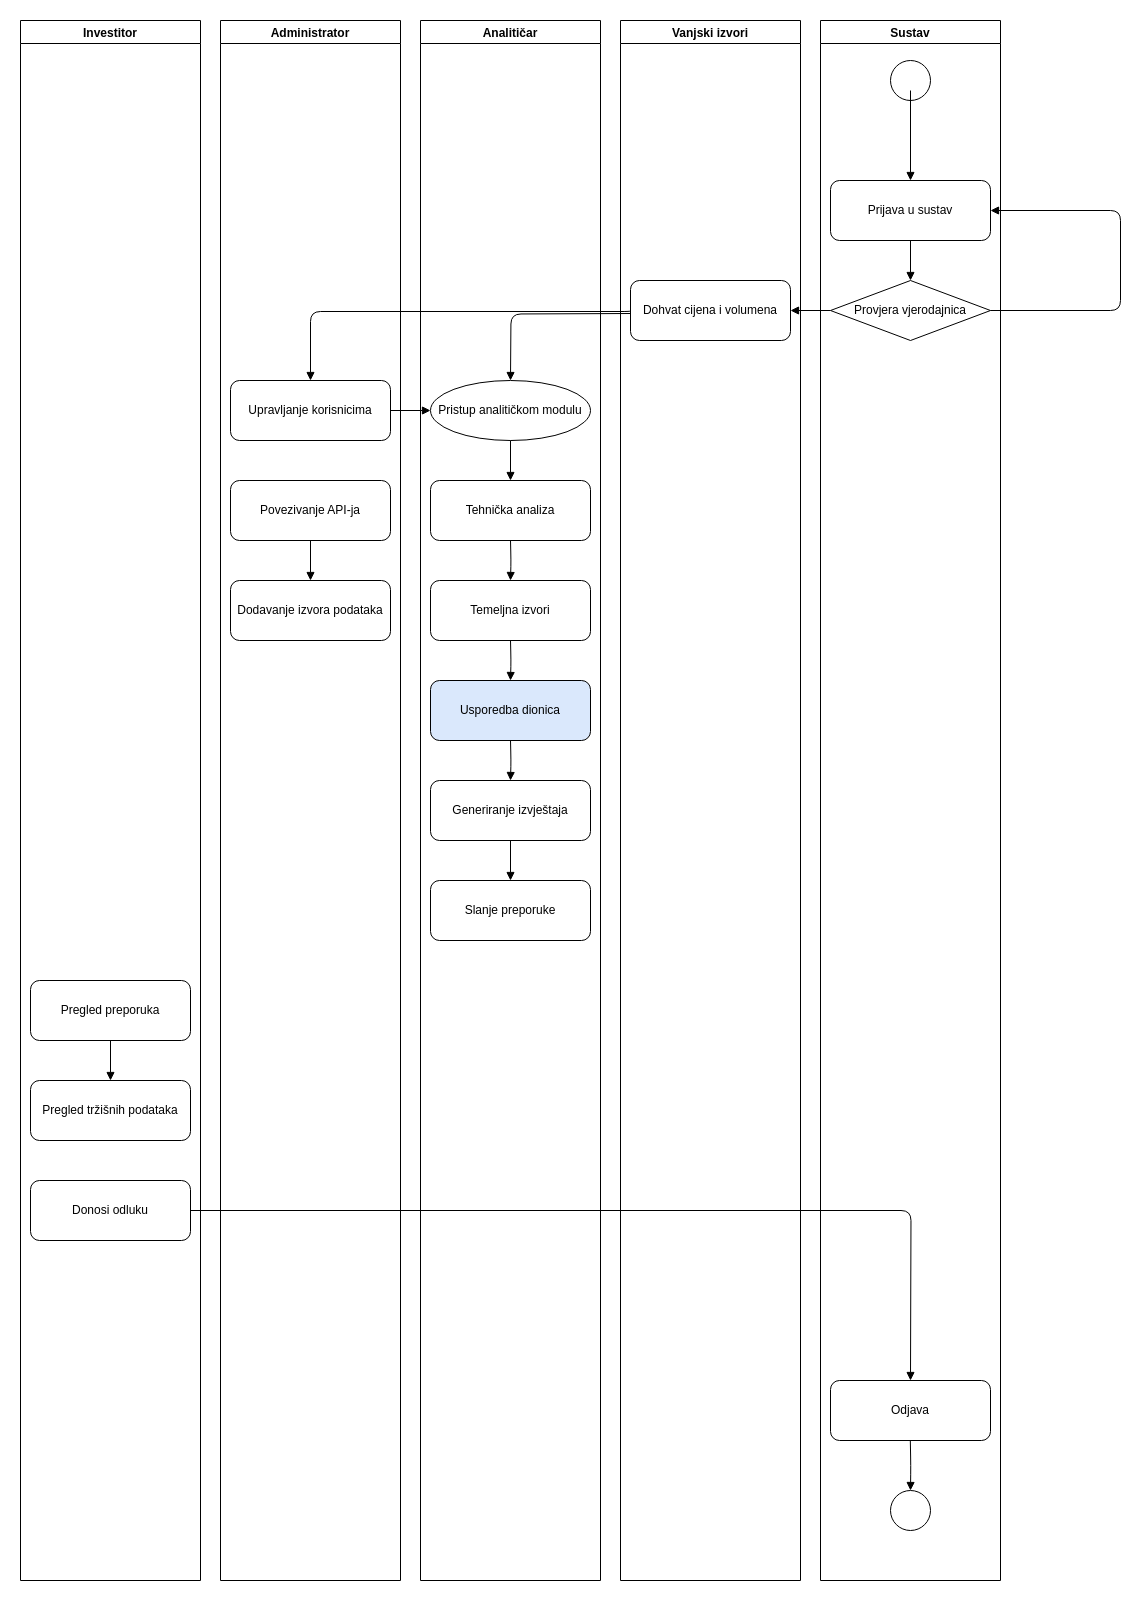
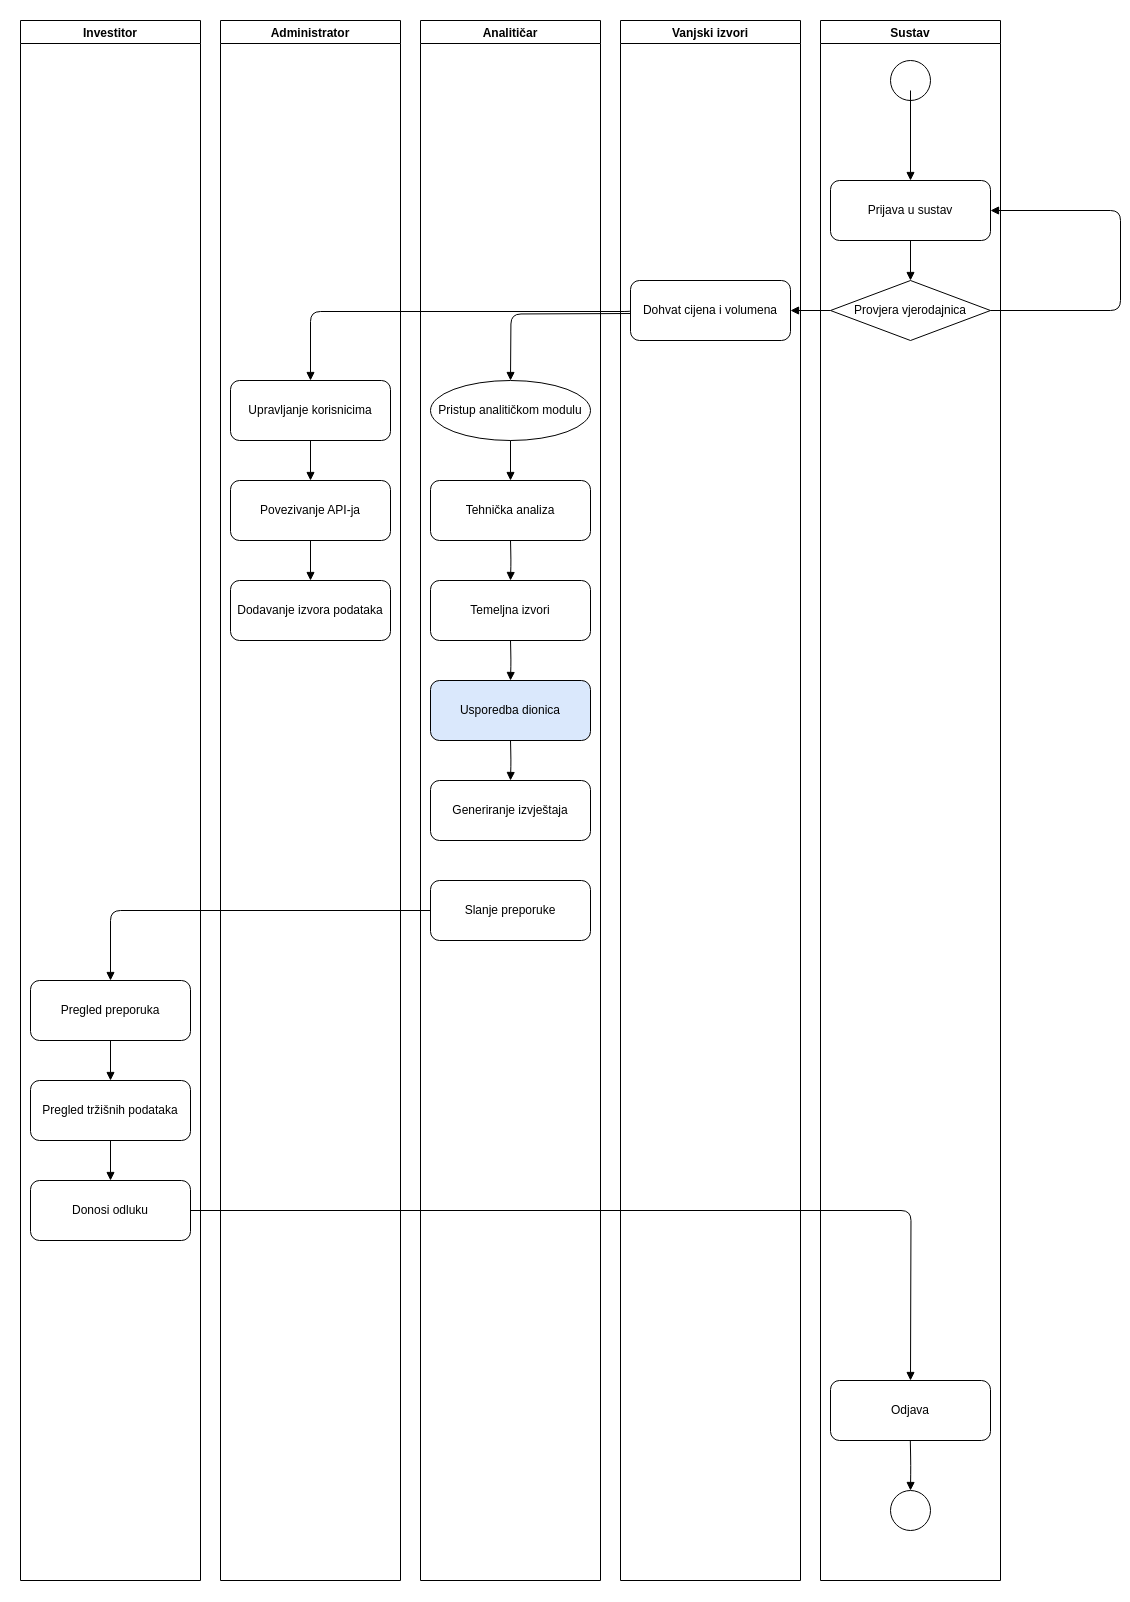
- <mxCell id="41" style="edgeStyle=orthogonalEdgeStyle;endArrow=block;html=1;" edge="1" parent="1" source="7" target="11"><mxGeometry relative="1" as="geometry" /></mxCell>
+ <mxCell id="41" style="edgeStyle=orthogonalEdgeStyle;endArrow=block;html=1;" edge="1" parent="1" source="7" target="8"><mxGeometry relative="1" as="geometry" /></mxCell>
- <mxCell id="37" style="edgeStyle=orthogonalEdgeStyle;endArrow=block;html=1;" edge="1" parent="1" source="15" target="16"><mxGeometry relative="1" as="geometry" /></mxCell>
+ <mxCell id="38" style="edgeStyle=orthogonalEdgeStyle;endArrow=block;html=1;" edge="1" parent="1" source="16" target="3"><mxGeometry relative="1" as="geometry" /></mxCell>
+ <mxCell id="40" style="edgeStyle=orthogonalEdgeStyle;endArrow=block;html=1;" edge="1" parent="1" source="4" target="5"><mxGeometry relative="1" as="geometry" /></mxCell>
